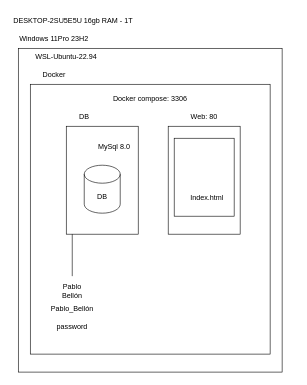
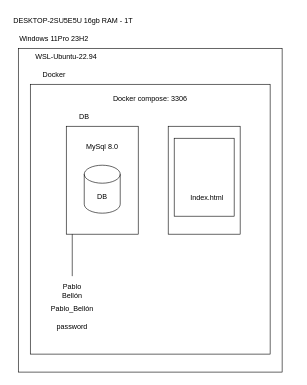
- <mxCell id="17" value="Web: 80" style="text;html=1;align=center;verticalAlign=middle;whiteSpace=wrap;rounded=0;" vertex="1" parent="1"><mxGeometry x="310" y="180" width="60" height="30" as="geometry" /></mxCell>
- <mxCell id="11" value="MySql 8.0" style="text;html=1;align=center;verticalAlign=middle;whiteSpace=wrap;rounded=0;" vertex="1" parent="1"><mxGeometry x="160" y="230" width="60" height="30" as="geometry" /></mxCell>
+ <mxCell id="11" value="MySql 8.0" style="text;html=1;align=center;verticalAlign=middle;whiteSpace=wrap;rounded=0;" vertex="1" parent="1"><mxGeometry x="140" y="230" width="60" height="30" as="geometry" /></mxCell>
